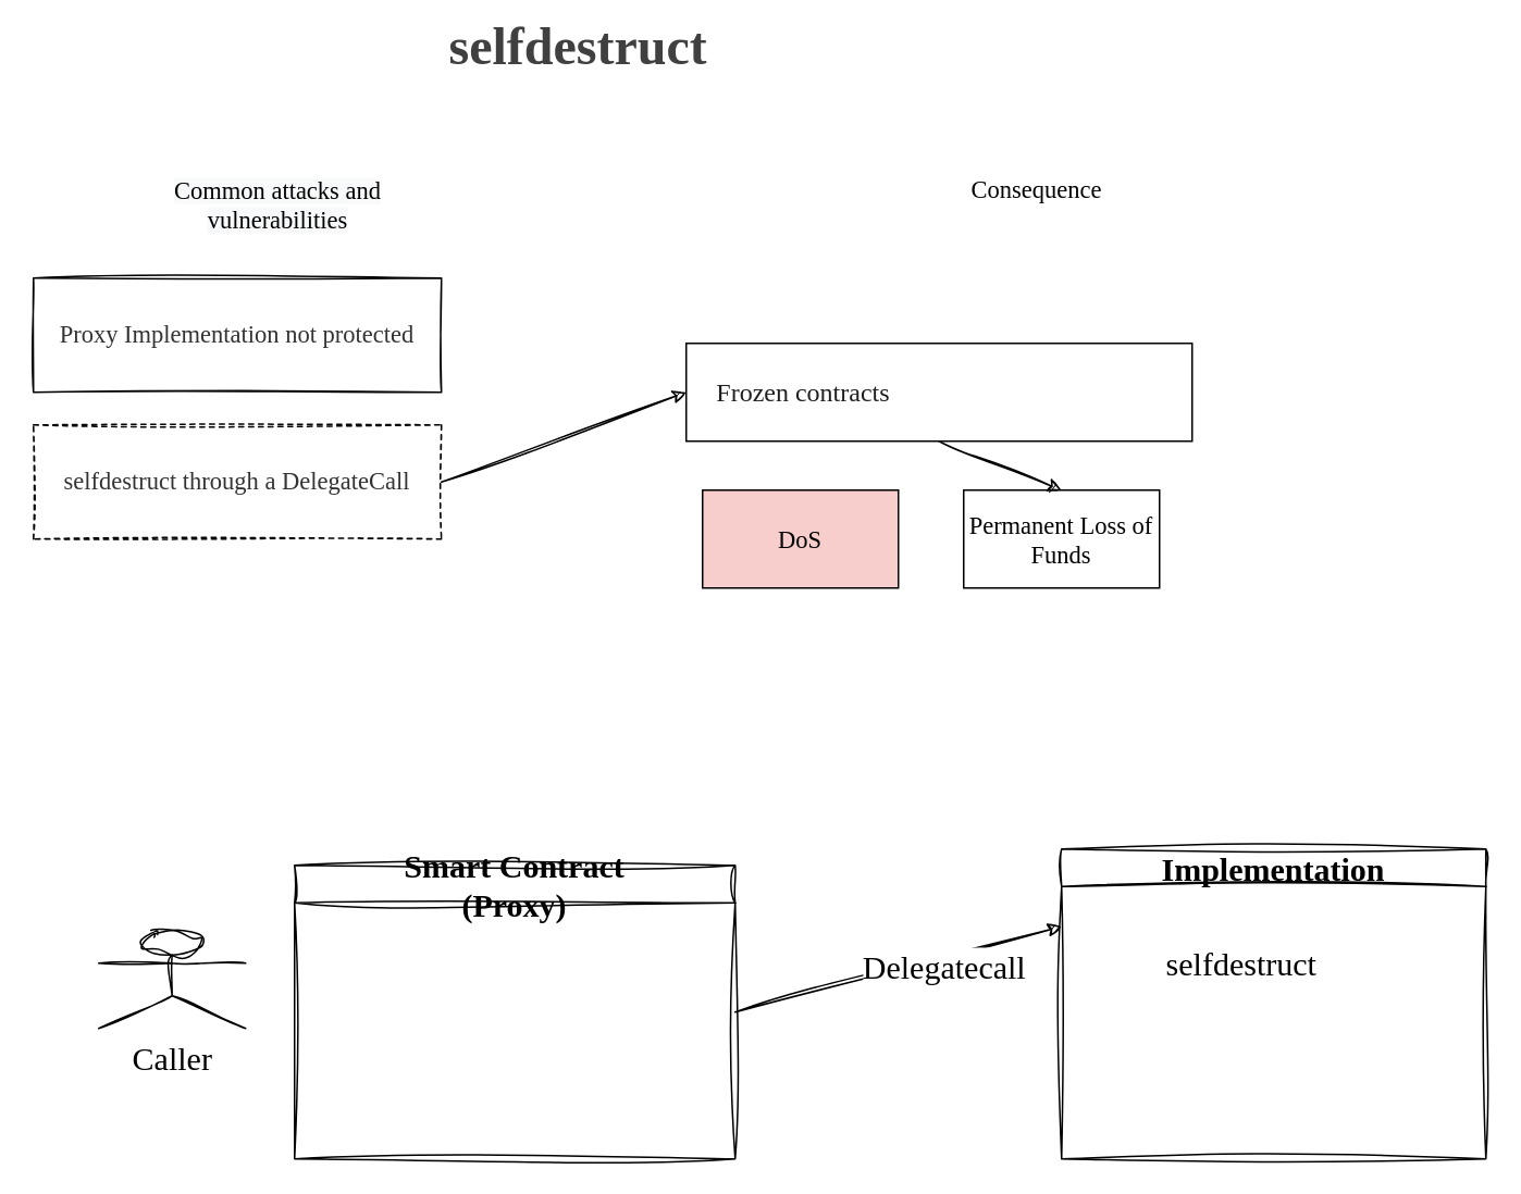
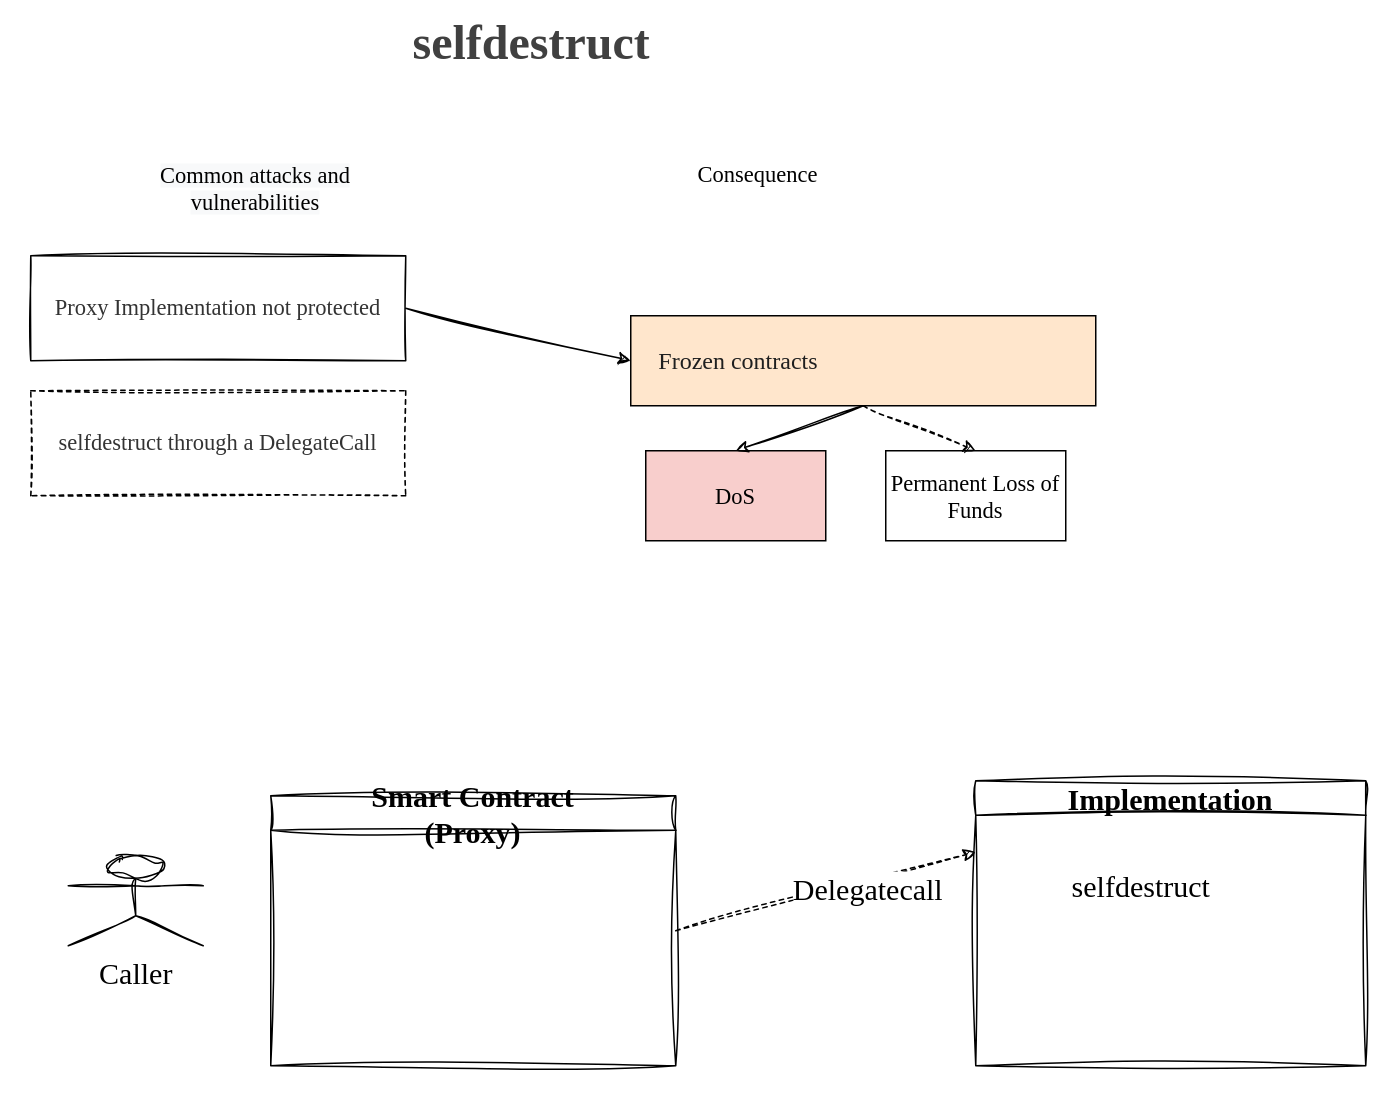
- <mxCell id="14" value="&lt;font style=&quot;font-size: 15px;&quot;&gt;Consequence&lt;/font&gt;" style="text;html=1;strokeColor=none;fillColor=none;align=center;verticalAlign=middle;whiteSpace=wrap;rounded=0;sketch=0;hachureGap=4;jiggle=2;fontFamily=Architects Daughter;fontSource=https%3A%2F%2Ffonts.googleapis.com%2Fcss%3Ffamily%3DArchitects%2BDaughter;fontSize=15;" vertex="1" parent="1"><mxGeometry x="590" y="100" width="90" height="30" as="geometry" /></mxCell>
+ <mxCell id="14" value="&lt;font style=&quot;font-size: 15px;&quot;&gt;Consequence&lt;/font&gt;" style="text;html=1;strokeColor=none;fillColor=none;align=center;verticalAlign=middle;whiteSpace=wrap;rounded=0;sketch=0;hachureGap=4;jiggle=2;fontFamily=Architects Daughter;fontSource=https%3A%2F%2Ffonts.googleapis.com%2Fcss%3Ffamily%3DArchitects%2BDaughter;fontSize=15;" vertex="1" parent="1"><mxGeometry x="460" y="100" width="90" height="30" as="geometry" /></mxCell>
+ <mxCell id="12" value="" style="endArrow=classic;html=1;rounded=0;sketch=1;hachureGap=4;jiggle=2;fontFamily=Architects Daughter;fontSource=https%3A%2F%2Ffonts.googleapis.com%2Fcss%3Ffamily%3DArchitects%2BDaughter;fontSize=18;exitX=1;exitY=0.5;exitDx=0;exitDy=0;entryX=0;entryY=0.5;entryDx=0;entryDy=0;" edge="1" parent="1" source="2" target="13"><mxGeometry width="50" height="50" relative="1" as="geometry"><mxPoint x="270" y="160" as="sourcePoint" /><mxPoint y="200" as="targetPoint" x="300" /></mxGeometry></mxCell>
- <mxCell id="13" value="&lt;pre style=&quot;unicode-bidi: isolate; font-size: 16px; line-height: 36px; border: none; padding: 2px 0.14em 2px 0px; position: relative; margin-top: -2px; margin-bottom: -2px; resize: none; font-family: inherit; overflow: hidden; text-align: left; width: 270px; overflow-wrap: break-word; color: rgb(31, 31, 31);&quot; aria-label=&quot;Translated text: Frozen contracts&quot; dir=&quot;ltr&quot; data-ved=&quot;2ahUKEwjf3vi8sayKAxUQhP0HHUyxO6kQ3ewLegQICRAU&quot; id=&quot;tw-target-text&quot; data-placeholder=&quot;Translation&quot; class=&quot;tw-data-text tw-text-large tw-ta&quot;&gt;&lt;span lang=&quot;en&quot; class=&quot;Y2IQFc&quot; style=&quot;font-size: 16px;&quot;&gt;Frozen contracts&lt;br&gt;&lt;/span&gt;&lt;/pre&gt;" style="rounded=0;whiteSpace=wrap;html=1;sketch=0;hachureGap=4;jiggle=2;fontFamily=Architects Daughter;fontSource=https%3A%2F%2Ffonts.googleapis.com%2Fcss%3Ffamily%3DArchitects%2BDaughter;fontSize=16;" vertex="1" parent="1"><mxGeometry x="420" y="210" width="310" height="60" as="geometry" /></mxCell>
+ <mxCell id="13" value="&lt;pre style=&quot;unicode-bidi: isolate; font-size: 16px; line-height: 36px; border: none; padding: 2px 0.14em 2px 0px; position: relative; margin-top: -2px; margin-bottom: -2px; resize: none; font-family: inherit; overflow: hidden; text-align: left; width: 270px; overflow-wrap: break-word; color: rgb(31, 31, 31);&quot; aria-label=&quot;Translated text: Frozen contracts&quot; dir=&quot;ltr&quot; data-ved=&quot;2ahUKEwjf3vi8sayKAxUQhP0HHUyxO6kQ3ewLegQICRAU&quot; id=&quot;tw-target-text&quot; data-placeholder=&quot;Translation&quot; class=&quot;tw-data-text tw-text-large tw-ta&quot;&gt;&lt;span lang=&quot;en&quot; class=&quot;Y2IQFc&quot; style=&quot;font-size: 16px;&quot;&gt;Frozen contracts&lt;br&gt;&lt;/span&gt;&lt;/pre&gt;" style="rounded=0;whiteSpace=wrap;html=1;sketch=0;hachureGap=4;jiggle=2;fontFamily=Architects Daughter;fontSource=https%3A%2F%2Ffonts.googleapis.com%2Fcss%3Ffamily%3DArchitects%2BDaughter;fontSize=16;fillColor=#ffe6cc;" vertex="1" parent="1"><mxGeometry x="420" y="210" width="310" height="60" as="geometry" /></mxCell>
- <mxCell id="11" value="" style="endArrow=classic;html=1;rounded=0;sketch=1;hachureGap=4;jiggle=2;fontFamily=Architects Daughter;fontSource=https%3A%2F%2Ffonts.googleapis.com%2Fcss%3Ffamily%3DArchitects%2BDaughter;fontSize=18;entryX=0;entryY=0.5;entryDx=0;entryDy=0;exitX=1;exitY=0.5;exitDx=0;exitDy=0;" edge="1" parent="1" source="3" target="13"><mxGeometry width="50" height="50" relative="1" as="geometry"><mxPoint x="270" y="300" as="sourcePoint" /><mxPoint y="210" as="targetPoint" x="300" /></mxGeometry></mxCell>
- <mxCell id="19" value="" style="endArrow=classic;html=1;rounded=0;sketch=1;hachureGap=4;jiggle=2;fontFamily=Architects Daughter;fontSource=https%3A%2F%2Ffonts.googleapis.com%2Fcss%3Ffamily%3DArchitects%2BDaughter;fontSize=15;exitX=0.5;exitY=1;exitDx=0;exitDy=0;entryX=0.5;entryY=0;entryDx=0;entryDy=0;" edge="1" parent="1" source="13" target="17"><mxGeometry width="50" height="50" relative="1" as="geometry"><mxPoint x="800" y="330" as="sourcePoint" /><mxPoint x="850" y="280" as="targetPoint" /></mxGeometry></mxCell>
+ <mxCell id="19" value="" style="endArrow=classic;html=1;rounded=0;sketch=1;hachureGap=4;jiggle=2;fontFamily=Architects Daughter;fontSource=https%3A%2F%2Ffonts.googleapis.com%2Fcss%3Ffamily%3DArchitects%2BDaughter;fontSize=15;exitX=0.5;exitY=1;exitDx=0;exitDy=0;entryX=0.5;entryY=0;entryDx=0;entryDy=0;dashed=1;" edge="1" parent="1" source="13" target="17"><mxGeometry width="50" height="50" relative="1" as="geometry"><mxPoint x="800" y="330" as="sourcePoint" /><mxPoint x="850" y="280" as="targetPoint" /></mxGeometry></mxCell>
+ <mxCell id="18" value="" style="endArrow=classic;html=1;rounded=0;sketch=1;hachureGap=4;jiggle=2;fontFamily=Architects Daughter;fontSource=https%3A%2F%2Ffonts.googleapis.com%2Fcss%3Ffamily%3DArchitects%2BDaughter;fontSize=15;exitX=0.5;exitY=1;exitDx=0;exitDy=0;entryX=0.5;entryY=0;entryDx=0;entryDy=0;" edge="1" parent="1" source="13" target="16"><mxGeometry width="50" height="50" relative="1" as="geometry"><mxPoint x="450" y="300" as="sourcePoint" /><mxPoint x="500" y="250" as="targetPoint" /></mxGeometry></mxCell>
- <mxCell id="5" value="Caller" style="shape=umlActor;verticalLabelPosition=bottom;verticalAlign=top;html=1;outlineConnect=0;sketch=1;hachureGap=4;jiggle=2;fontFamily=Architects Daughter;fontSource=https%3A%2F%2Ffonts.googleapis.com%2Fcss%3Ffamily%3DArchitects%2BDaughter;fontSize=20;" parent="1" vertex="1"><mxGeometry x="60" y="570" width="90" height="60" as="geometry" /></mxCell>
+ <mxCell id="5" value="Caller" style="shape=umlActor;verticalLabelPosition=bottom;verticalAlign=top;html=1;outlineConnect=0;sketch=1;hachureGap=4;jiggle=2;fontFamily=Architects Daughter;fontSource=https%3A%2F%2Ffonts.googleapis.com%2Fcss%3Ffamily%3DArchitects%2BDaughter;fontSize=20;" parent="1" vertex="1"><mxGeometry x="45" y="570" width="90" height="60" as="geometry" /></mxCell>
- <mxCell id="9" value="" style="endArrow=classic;html=1;rounded=0;sketch=1;hachureGap=4;jiggle=2;fontFamily=Architects Daughter;fontSource=https%3A%2F%2Ffonts.googleapis.com%2Fcss%3Ffamily%3DArchitects%2BDaughter;fontSize=16;exitX=1;exitY=0.5;exitDx=0;exitDy=0;entryX=0;entryY=0.25;entryDx=0;entryDy=0;" parent="1" source="6" target="7" edge="1"><mxGeometry width="50" height="50" relative="1" as="geometry"><mxPoint x="510" y="650" as="sourcePoint" /><mxPoint x="560" y="600" as="targetPoint" /></mxGeometry></mxCell>
+ <mxCell id="9" value="" style="endArrow=classic;html=1;rounded=0;sketch=1;hachureGap=4;jiggle=2;fontFamily=Architects Daughter;fontSource=https%3A%2F%2Ffonts.googleapis.com%2Fcss%3Ffamily%3DArchitects%2BDaughter;fontSize=16;exitX=1;exitY=0.5;exitDx=0;exitDy=0;entryX=0;entryY=0.25;entryDx=0;entryDy=0;dashed=1;" parent="1" source="6" target="7" edge="1"><mxGeometry width="50" height="50" relative="1" as="geometry"><mxPoint x="510" y="650" as="sourcePoint" /><mxPoint x="560" y="600" as="targetPoint" /></mxGeometry></mxCell>
